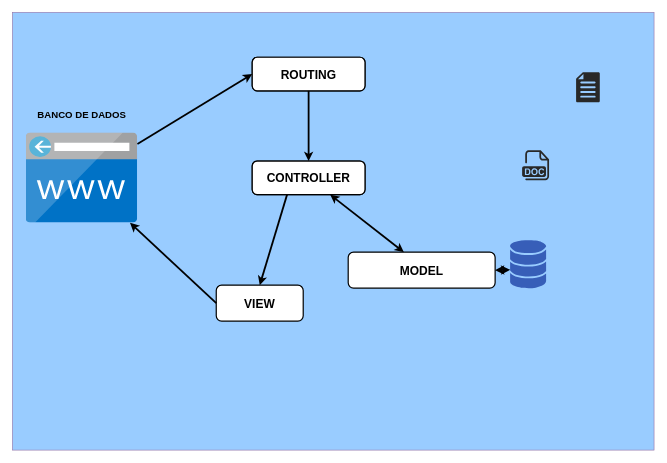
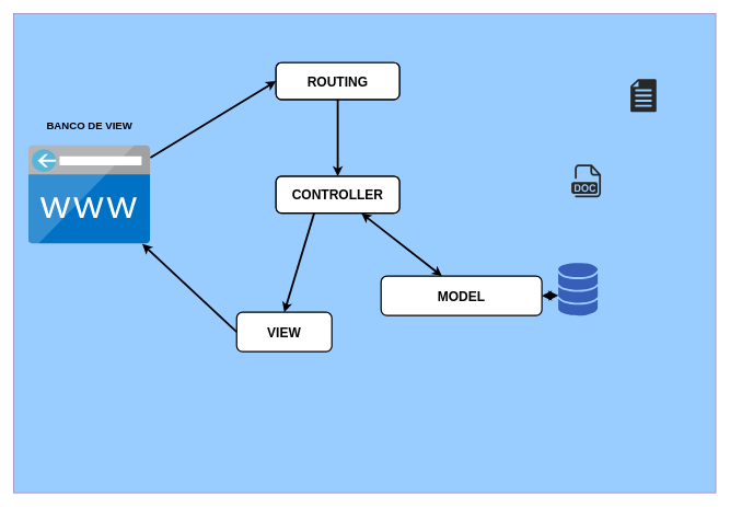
- <mxCell id="8" value="&lt;b&gt;&lt;font style=&quot;font-size: 16px&quot;&gt;BANCO DE DADOS&lt;/font&gt;&lt;/b&gt;" style="text;html=1;strokeColor=none;fillColor=none;align=center;verticalAlign=middle;whiteSpace=wrap;rounded=0;" parent="1" vertex="1"><mxGeometry x="55.72" y="181" width="160" height="20" as="geometry" /></mxCell>
+ <mxCell id="8" value="&lt;b&gt;&lt;font style=&quot;font-size: 16px&quot;&gt;BANCO DE VIEW&lt;/font&gt;&lt;/b&gt;" style="text;html=1;strokeColor=none;fillColor=none;align=center;verticalAlign=middle;whiteSpace=wrap;rounded=0;" parent="1" vertex="1"><mxGeometry x="55.72" y="181" width="160" height="20" as="geometry" /></mxCell>
